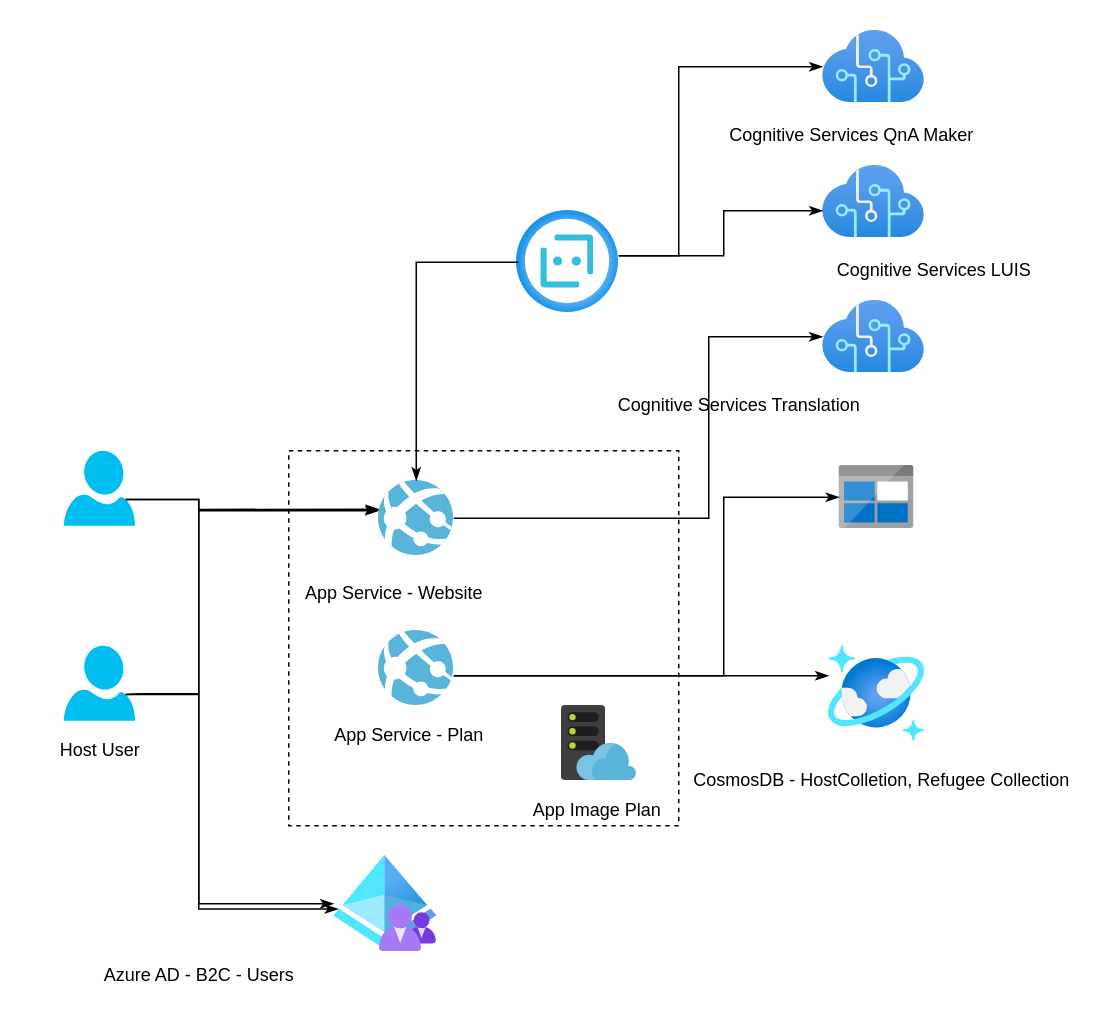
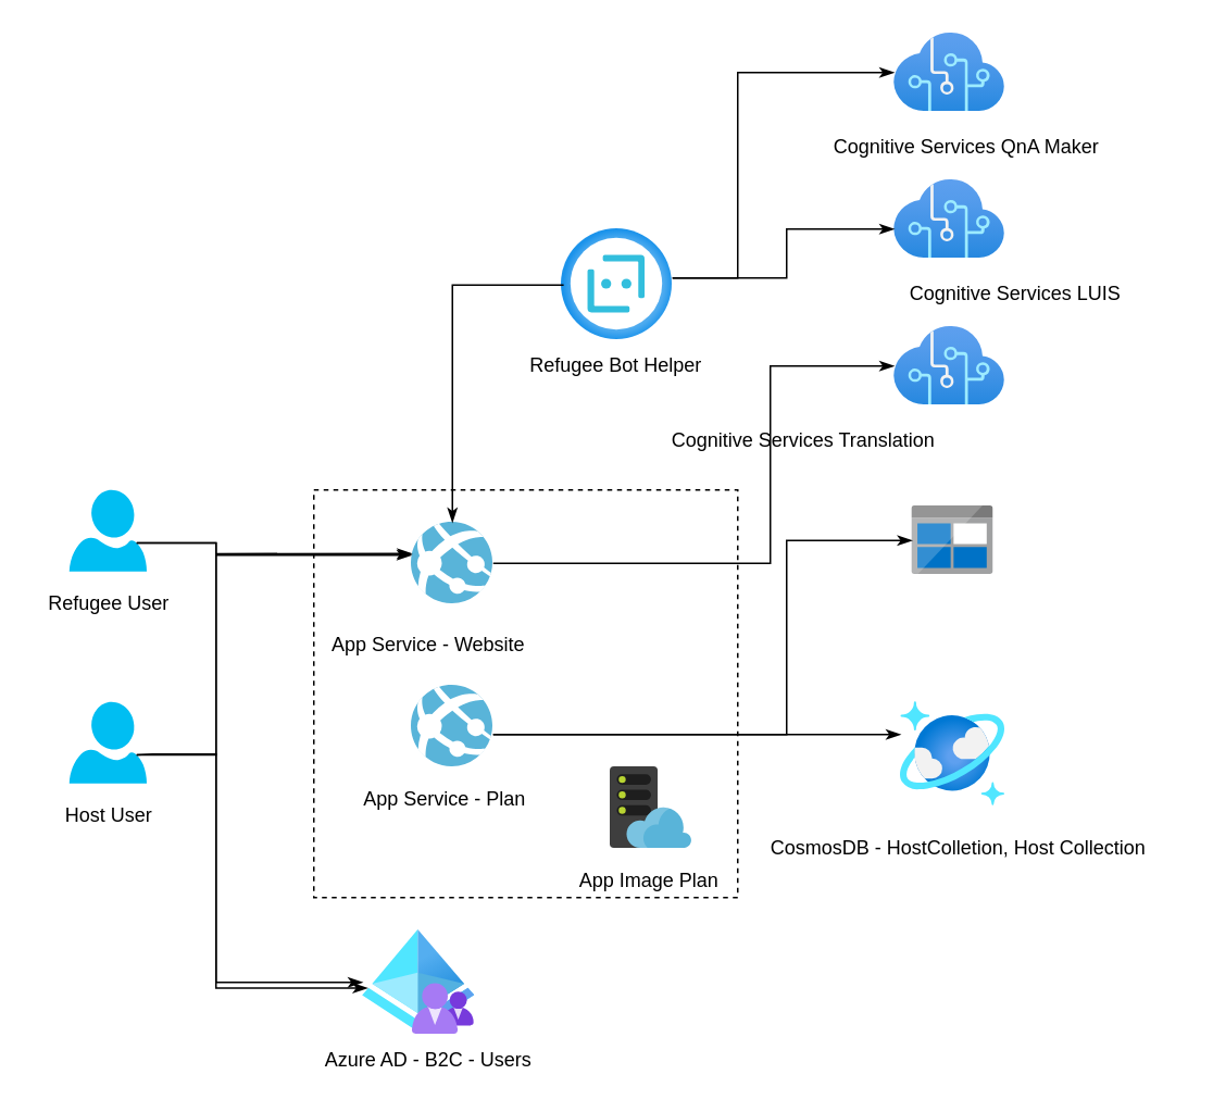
- <mxCell id="14" value="Cognitive Services QnA Maker" style="text;html=1;align=center;verticalAlign=middle;resizable=0;points=[];autosize=1;strokeColor=none;fillColor=none;" vertex="1" parent="1"><mxGeometry x="477" y="80" width="180" height="20" as="geometry" /></mxCell>
+ <mxCell id="14" value="Cognitive Services QnA Maker" style="text;html=1;align=center;verticalAlign=middle;resizable=0;points=[];autosize=1;strokeColor=none;fillColor=none;" vertex="1" parent="1"><mxGeometry x="502" y="80" width="180" height="20" as="geometry" /></mxCell>
+ <mxCell id="18" value="Refugee Bot Helper" style="text;html=1;align=center;verticalAlign=middle;resizable=0;points=[];autosize=1;strokeColor=none;fillColor=none;" vertex="1" parent="1"><mxGeometry x="317" y="214" width="120" height="20" as="geometry" /></mxCell>
+ <mxCell id="24" value="Refugee User" style="text;html=1;align=center;verticalAlign=middle;resizable=0;points=[];autosize=1;strokeColor=none;fillColor=none;" vertex="1" parent="1"><mxGeometry x="20.75" y="360" width="90" height="20" as="geometry" /></mxCell>
- <mxCell id="15" value="CosmosDB - HostColletion, Refugee Collection" style="text;html=1;align=center;verticalAlign=middle;resizable=0;points=[];autosize=1;strokeColor=none;fillColor=none;" vertex="1" parent="1"><mxGeometry x="452" y="510" width="270" height="20" as="geometry" /></mxCell>
+ <mxCell id="15" value="CosmosDB - HostColletion, Host Collection" style="text;html=1;align=center;verticalAlign=middle;resizable=0;points=[];autosize=1;strokeColor=none;fillColor=none;" vertex="1" parent="1"><mxGeometry x="452" y="510" width="270" height="20" as="geometry" /></mxCell>
- <mxCell id="17" value="Azure AD - B2C - Users" style="text;html=1;align=center;verticalAlign=middle;resizable=0;points=[];autosize=1;strokeColor=none;fillColor=none;" vertex="1" parent="1"><mxGeometry x="62" y="640" width="140" height="20" as="geometry" /></mxCell>
+ <mxCell id="17" value="Azure AD - B2C - Users" style="text;html=1;align=center;verticalAlign=middle;resizable=0;points=[];autosize=1;strokeColor=none;fillColor=none;" vertex="1" parent="1"><mxGeometry x="192" y="640" width="140" height="20" as="geometry" /></mxCell>
